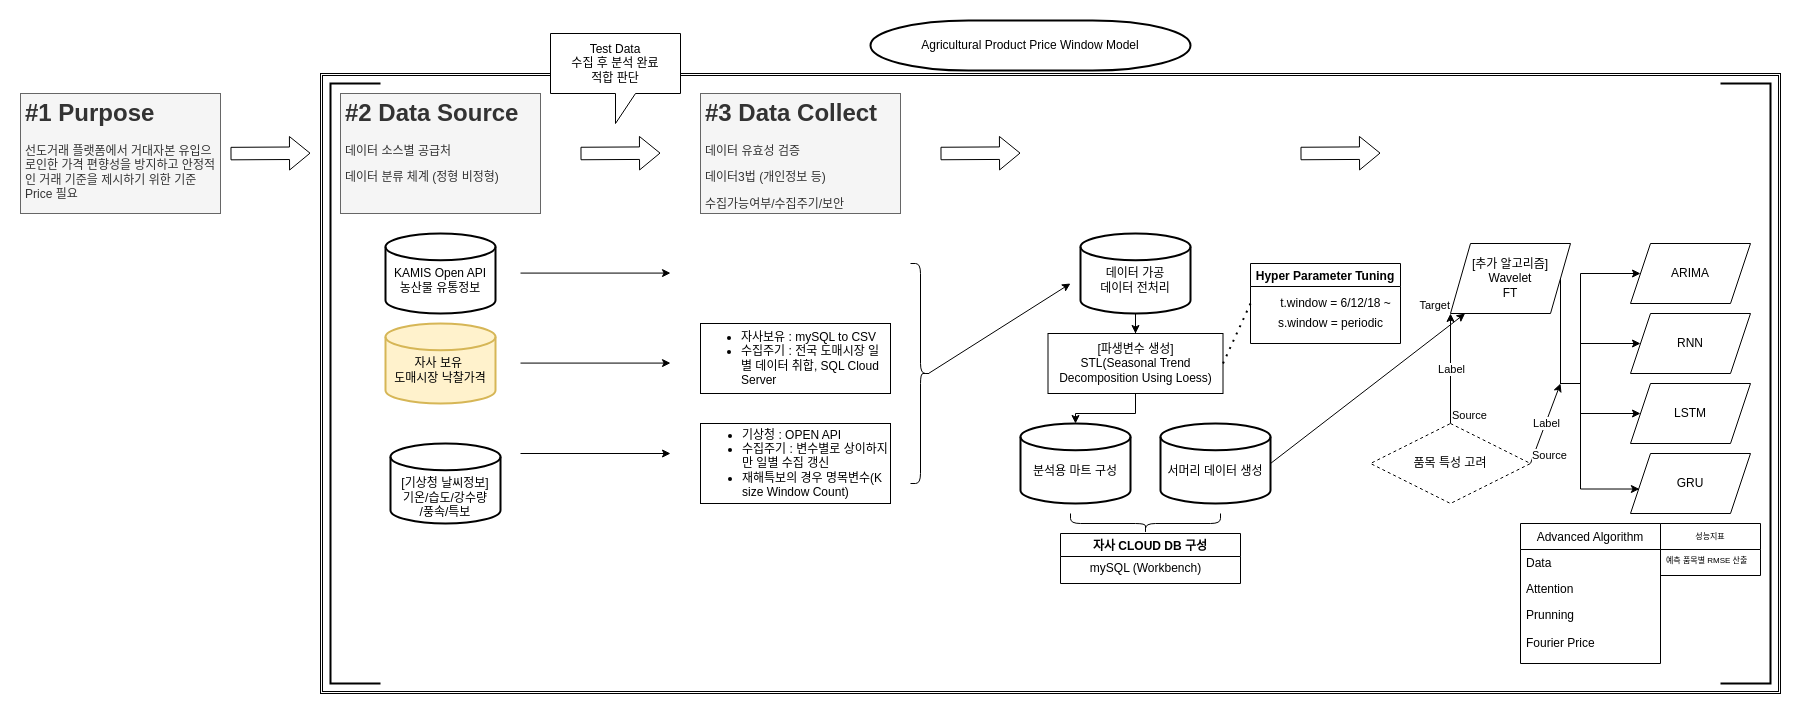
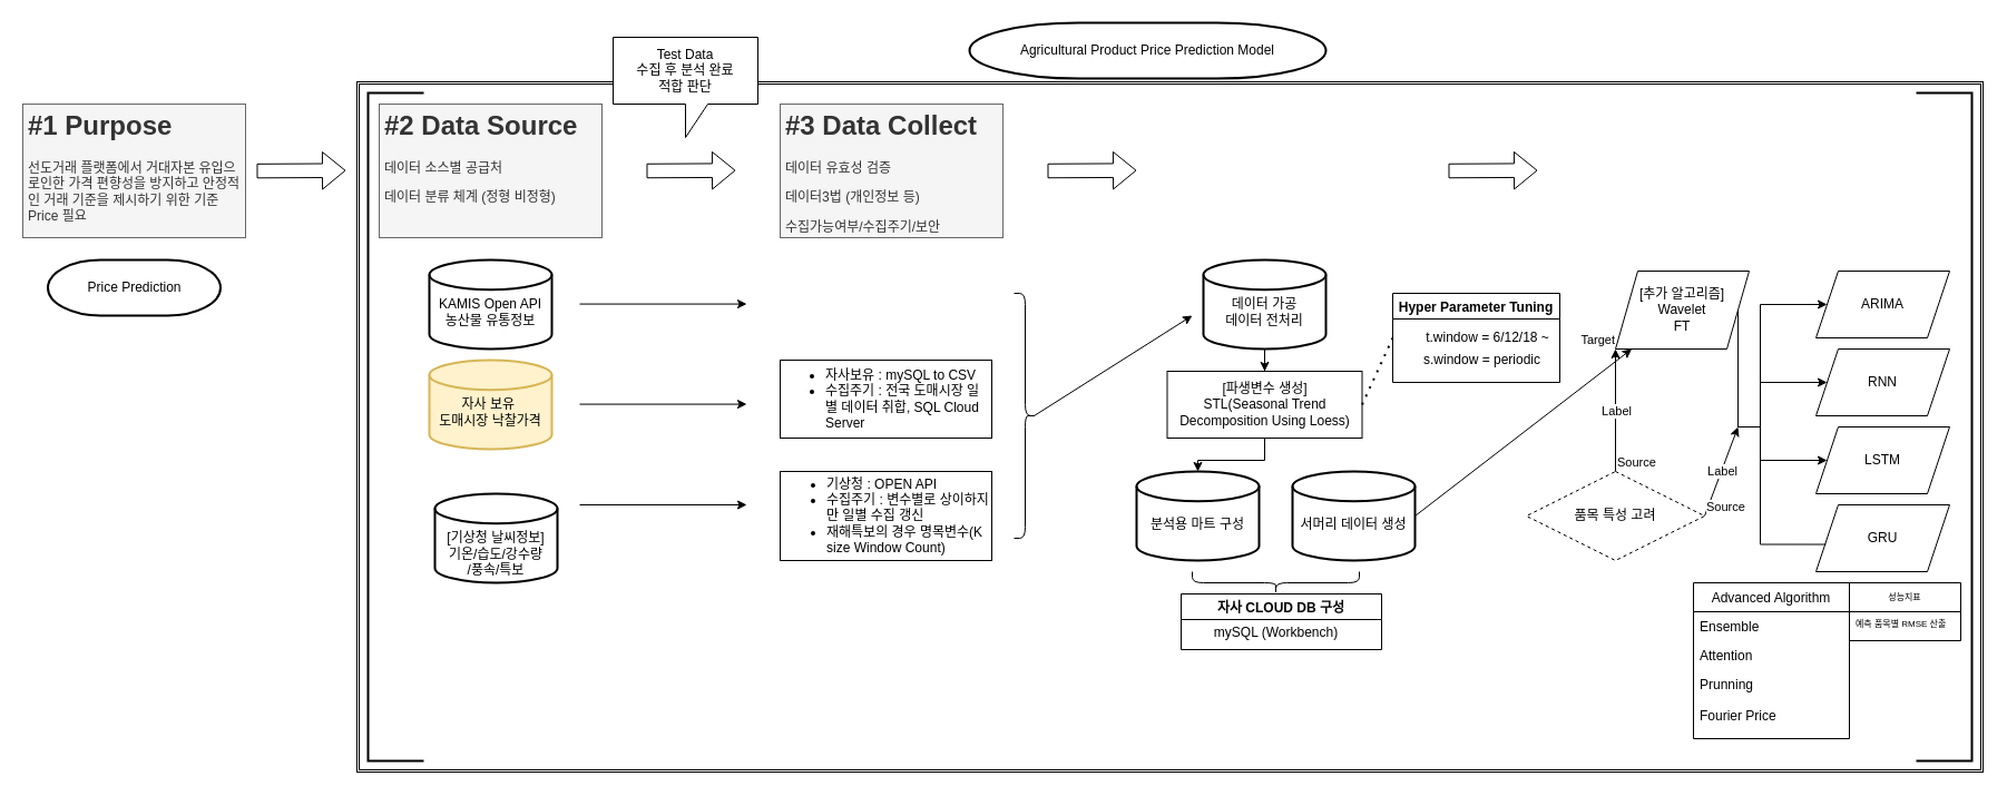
- <mxCell id="3" value="Agricultural Product Price Window Model" style="strokeWidth=2;html=1;shape=mxgraph.flowchart.terminator;whiteSpace=wrap;" parent="1" vertex="1"><mxGeometry x="870" y="20" width="320" height="50" as="geometry" /></mxCell>
+ <mxCell id="3" value="Agricultural Product Price Prediction Model" style="strokeWidth=2;html=1;shape=mxgraph.flowchart.terminator;whiteSpace=wrap;" parent="1" vertex="1"><mxGeometry x="870" y="20" width="320" height="50" as="geometry" /></mxCell>
+ <mxCell id="59" value="Price Prediction" style="strokeWidth=2;html=1;shape=mxgraph.flowchart.terminator;whiteSpace=wrap;" parent="1" vertex="1"><mxGeometry x="42.5" y="233" width="155" height="50" as="geometry" /></mxCell>
- <mxCell id="42" style="edgeStyle=orthogonalEdgeStyle;rounded=0;orthogonalLoop=1;jettySize=auto;html=1;exitX=1;exitY=0.5;exitDx=0;exitDy=0;entryX=0.074;entryY=0.592;entryDx=0;entryDy=0;entryPerimeter=0;" parent="1" source="43" target="38" edge="1"><mxGeometry relative="1" as="geometry"><Array as="points"><mxPoint x="1560" y="383" /><mxPoint x="1580" y="383" /><mxPoint x="1580" y="489" /></Array></mxGeometry></mxCell>
+ <mxCell id="42" style="edgeStyle=orthogonalEdgeStyle;rounded=0;orthogonalLoop=1;jettySize=auto;html=1;exitX=1;exitY=0.5;exitDx=0;exitDy=0;entryX=0.074;entryY=0.592;entryDx=0;entryDy=0;entryPerimeter=0;endArrow=none;" parent="1" source="43" target="38" edge="1"><mxGeometry relative="1" as="geometry"><Array as="points"><mxPoint x="1560" y="383" /><mxPoint x="1580" y="383" /><mxPoint x="1580" y="489" /></Array></mxGeometry></mxCell>
- <mxCell id="54" value="Data" style="text;strokeColor=none;fillColor=none;align=left;verticalAlign=top;spacingLeft=4;spacingRight=4;overflow=hidden;rotatable=0;points=[[0,0.5],[1,0.5]];portConstraint=eastwest;" parent="53" vertex="1"><mxGeometry y="26" width="140" height="26" as="geometry" /></mxCell>
+ <mxCell id="54" value="Ensemble" style="text;strokeColor=none;fillColor=none;align=left;verticalAlign=top;spacingLeft=4;spacingRight=4;overflow=hidden;rotatable=0;points=[[0,0.5],[1,0.5]];portConstraint=eastwest;" parent="53" vertex="1"><mxGeometry y="26" width="140" height="26" as="geometry" /></mxCell>
